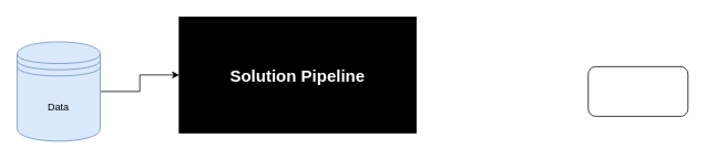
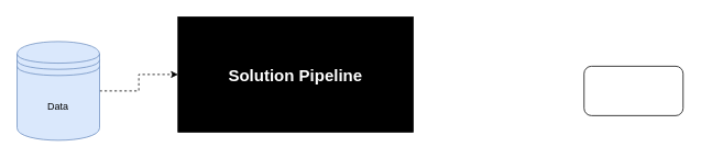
- <mxCell id="3" value="" style="edgeStyle=orthogonalEdgeStyle;rounded=0;orthogonalLoop=1;jettySize=auto;html=1;" edge="1" parent="1" source="4" target="2"><mxGeometry relative="1" as="geometry" /></mxCell>
+ <mxCell id="3" value="" style="edgeStyle=orthogonalEdgeStyle;rounded=0;orthogonalLoop=1;jettySize=auto;html=1;dashed=1;" edge="1" parent="1" source="4" target="2"><mxGeometry relative="1" as="geometry" /></mxCell>
